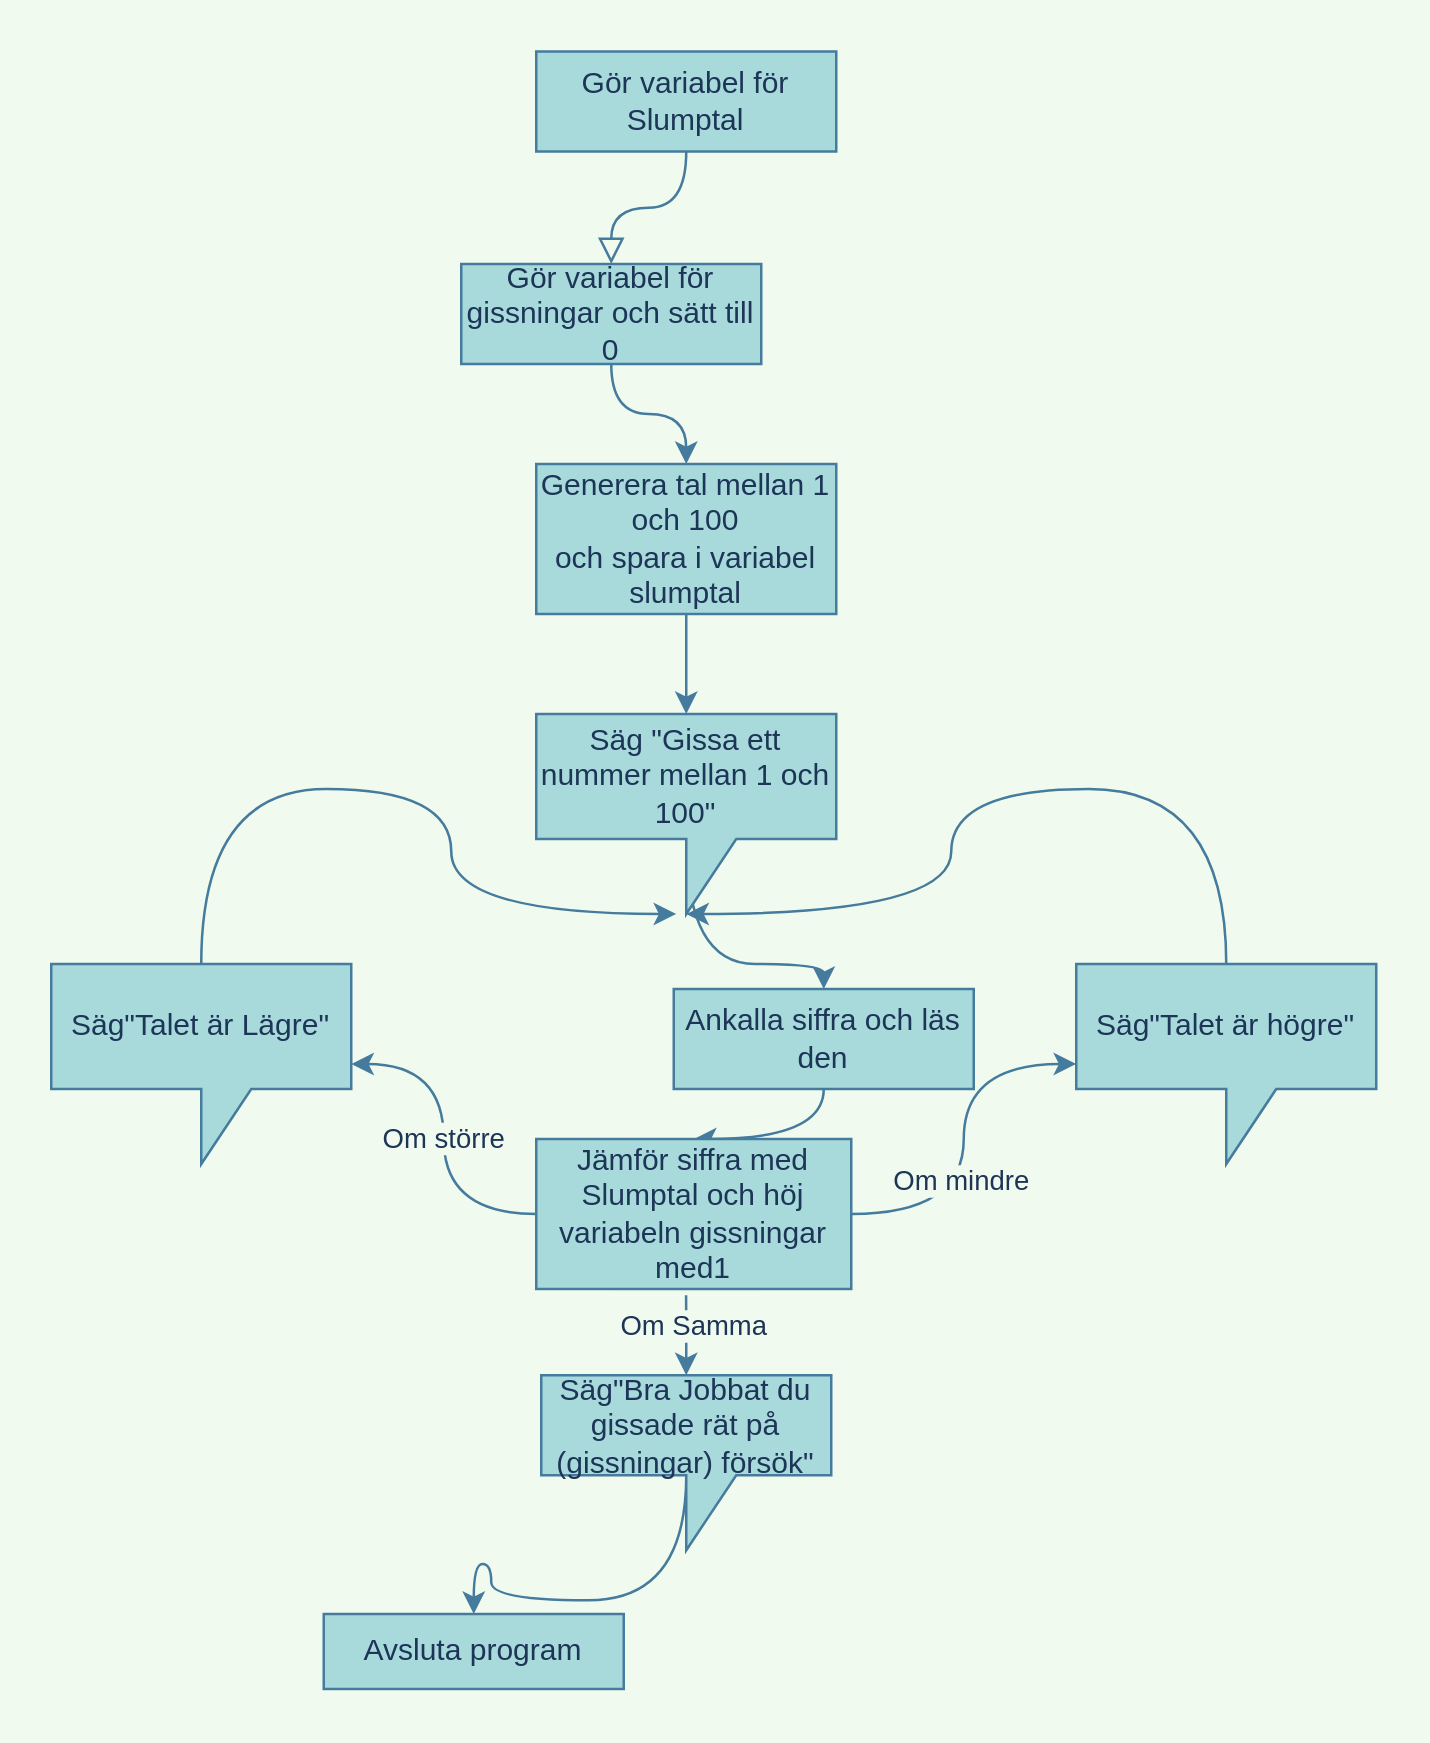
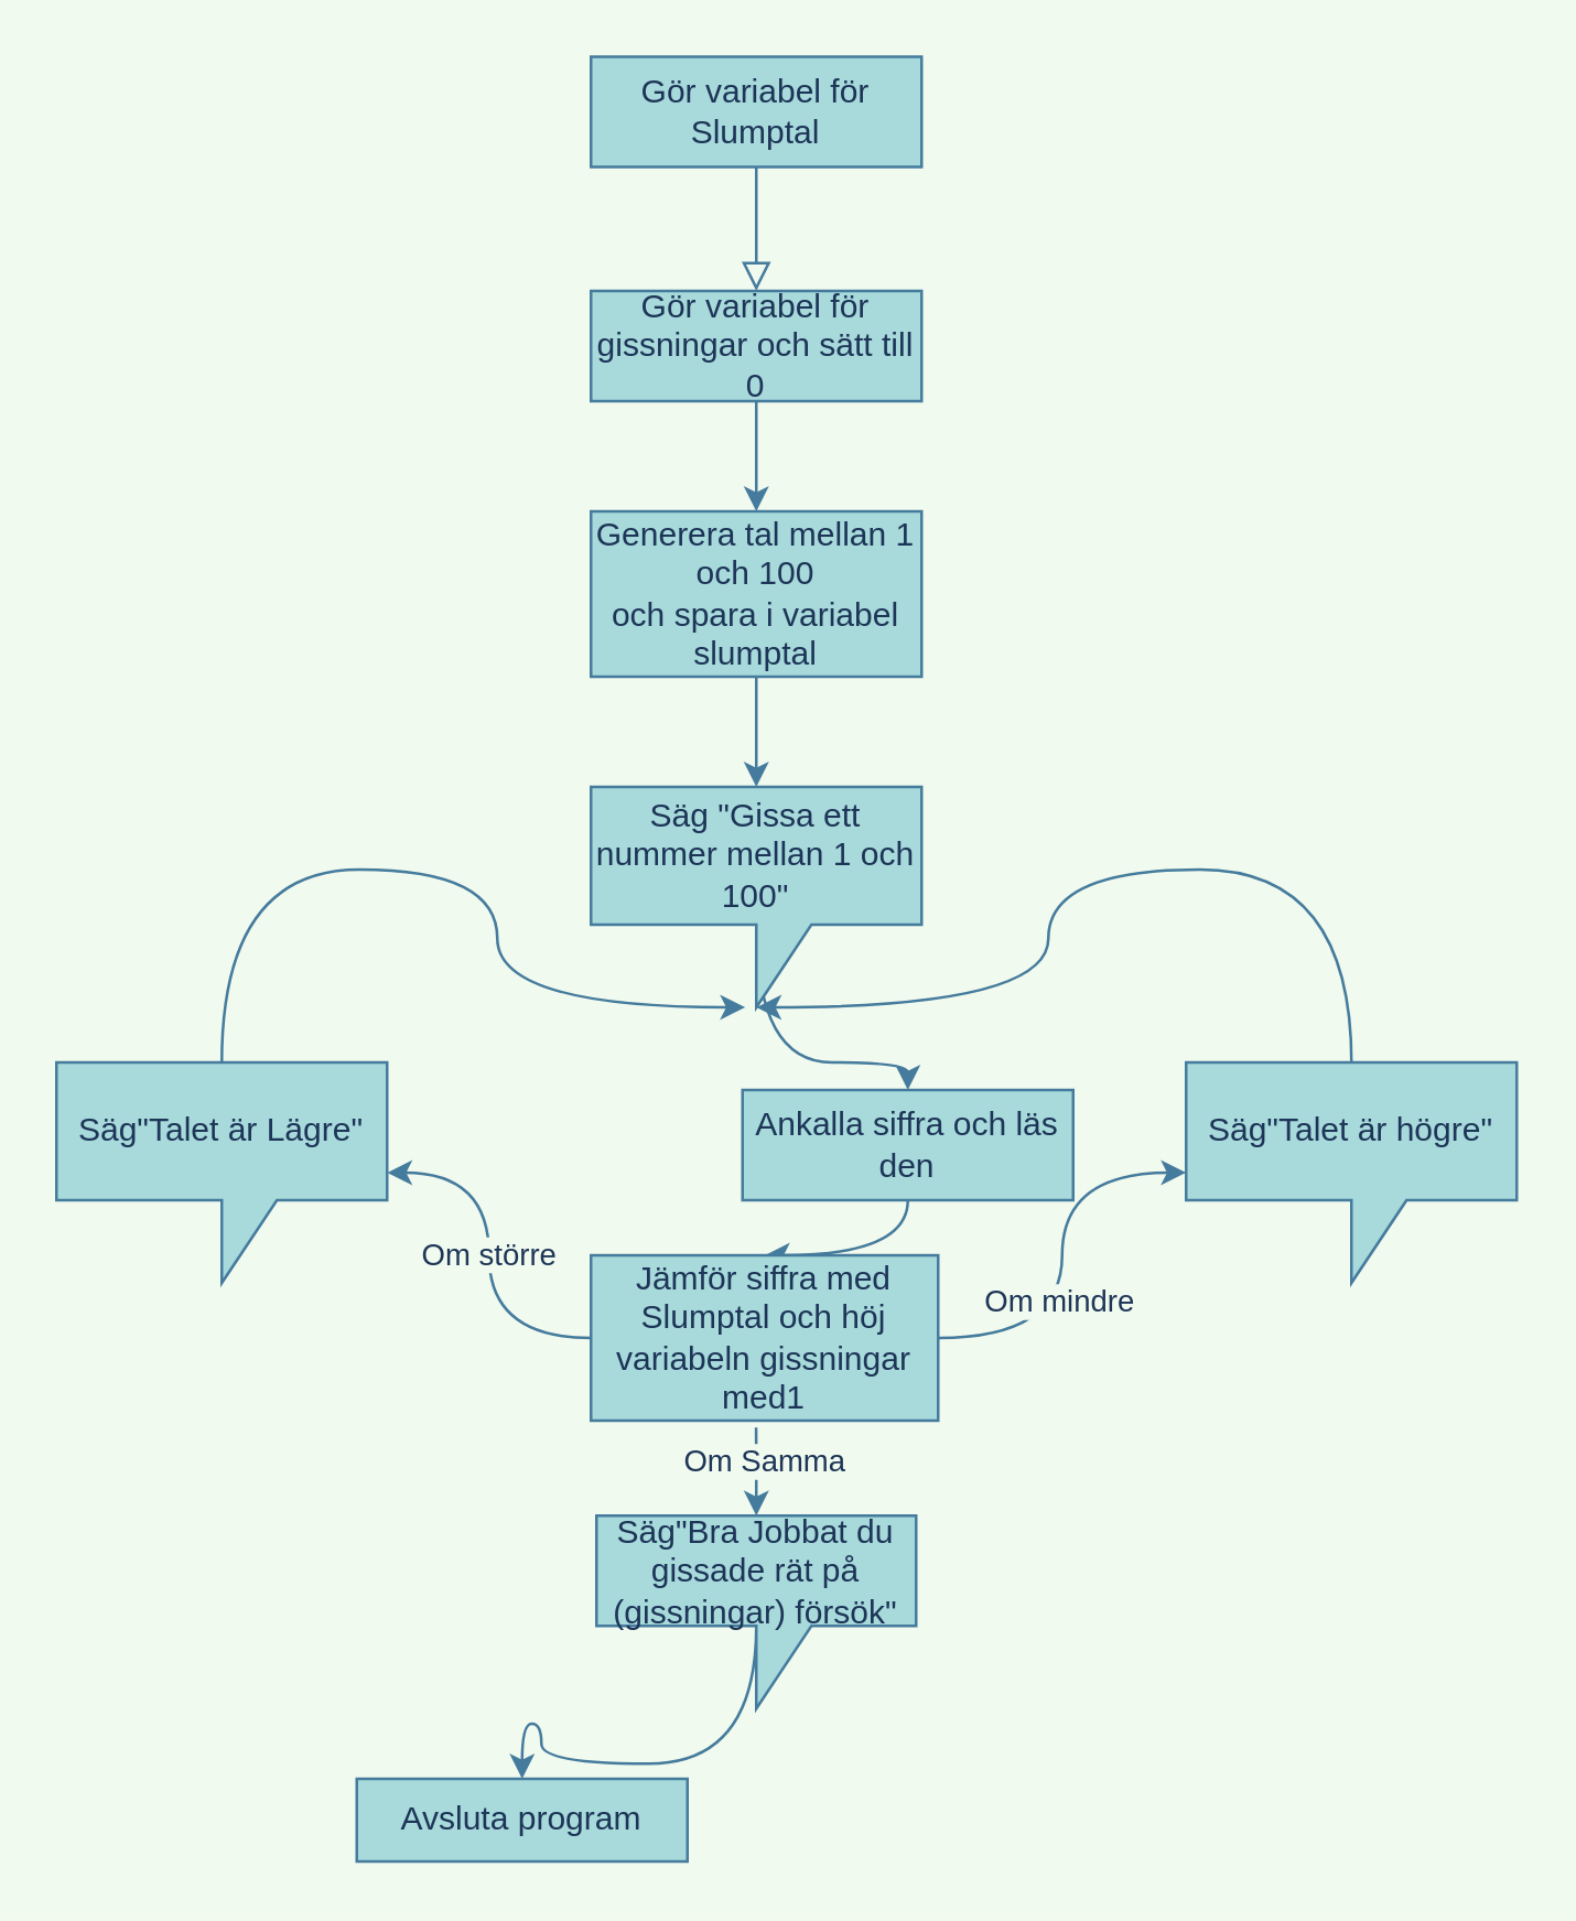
- <mxCell id="23" value="Gör variabel för gissningar och sätt till 0" style="whiteSpace=wrap;html=1;fillColor=#A8DADC;strokeColor=#457B9D;fontColor=#1D3557;" parent="1" vertex="1"><mxGeometry x="184" y="105" width="120" height="40" as="geometry" /></mxCell>
+ <mxCell id="23" value="Gör variabel för gissningar och sätt till 0" style="whiteSpace=wrap;html=1;fillColor=#A8DADC;strokeColor=#457B9D;fontColor=#1D3557;" parent="1" vertex="1"><mxGeometry x="214" y="105" width="120" height="40" as="geometry" /></mxCell>
